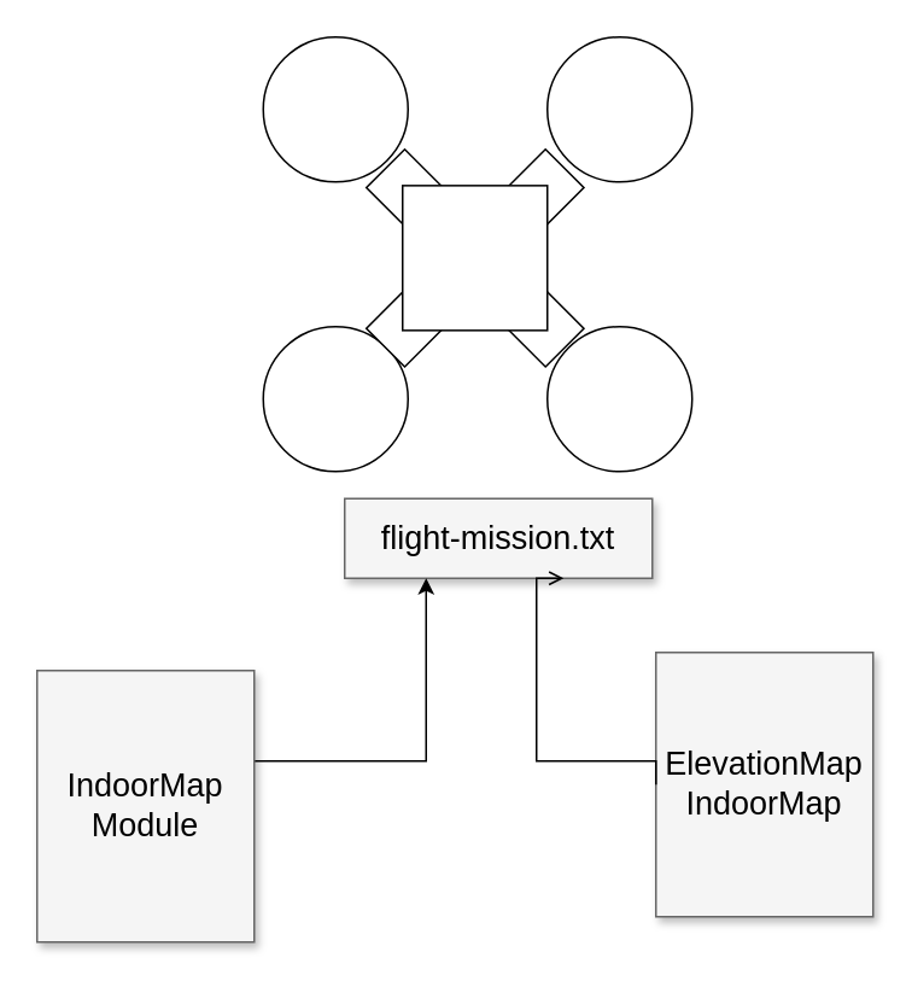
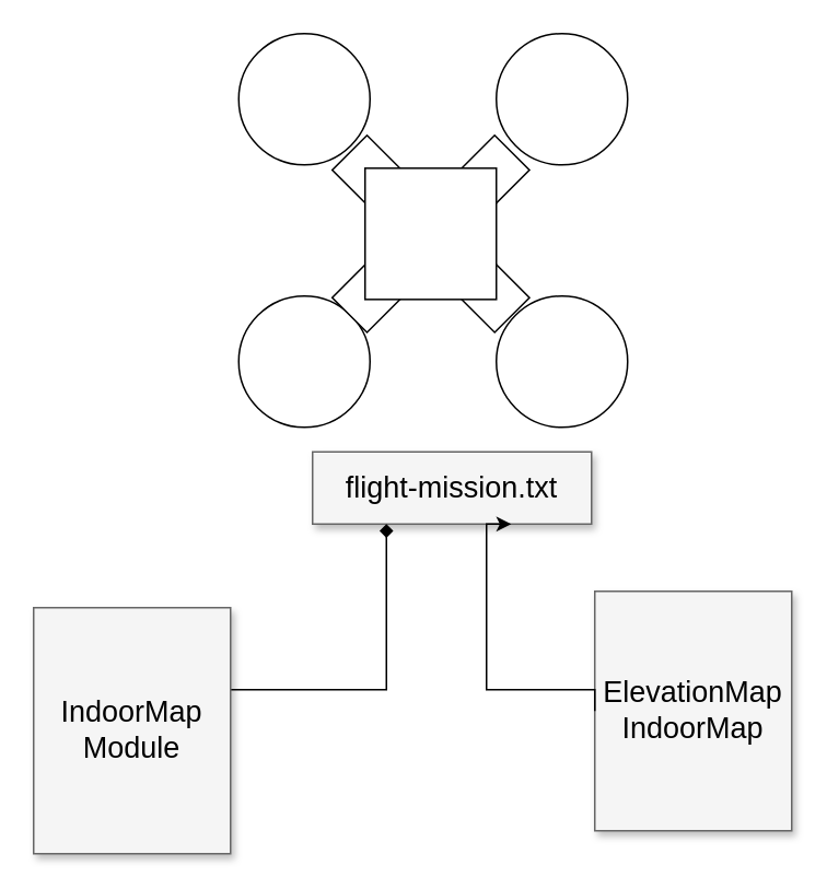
- <mxCell id="13" style="edgeStyle=orthogonalEdgeStyle;rounded=0;orthogonalLoop=1;jettySize=auto;html=1;exitX=0;exitY=0.5;exitDx=0;exitDy=0;entryX=0.712;entryY=1;entryDx=0;entryDy=0;entryPerimeter=0;endArrow=open;" edge="1" parent="1" source="3" target="2"><mxGeometry relative="1" as="geometry"><Array as="points"><mxPoint x="362" y="420" /><mxPoint x="296" y="420" /></Array></mxGeometry></mxCell>
+ <mxCell id="13" style="edgeStyle=orthogonalEdgeStyle;rounded=0;orthogonalLoop=1;jettySize=auto;html=1;exitX=0;exitY=0.5;exitDx=0;exitDy=0;entryX=0.712;entryY=1;entryDx=0;entryDy=0;entryPerimeter=0;" edge="1" parent="1" source="3" target="2"><mxGeometry relative="1" as="geometry"><Array as="points"><mxPoint x="362" y="420" /><mxPoint x="296" y="420" /></Array></mxGeometry></mxCell>
- <mxCell id="4" style="edgeStyle=elbowEdgeStyle;rounded=0;html=1;startArrow=none;startFill=0;jettySize=auto;orthogonalLoop=1;fontSize=18;elbow=vertical;" parent="1" source="5" target="2" edge="1"><mxGeometry relative="1" as="geometry"><Array as="points"><mxPoint x="235" y="420" /><mxPoint x="172" y="414" /></Array></mxGeometry></mxCell>
+ <mxCell id="4" style="edgeStyle=elbowEdgeStyle;rounded=0;html=1;startArrow=none;startFill=0;jettySize=auto;orthogonalLoop=1;fontSize=18;elbow=vertical;endArrow=diamond;" parent="1" source="5" target="2" edge="1"><mxGeometry relative="1" as="geometry"><Array as="points"><mxPoint x="235" y="420" /><mxPoint x="172" y="414" /></Array></mxGeometry></mxCell>
